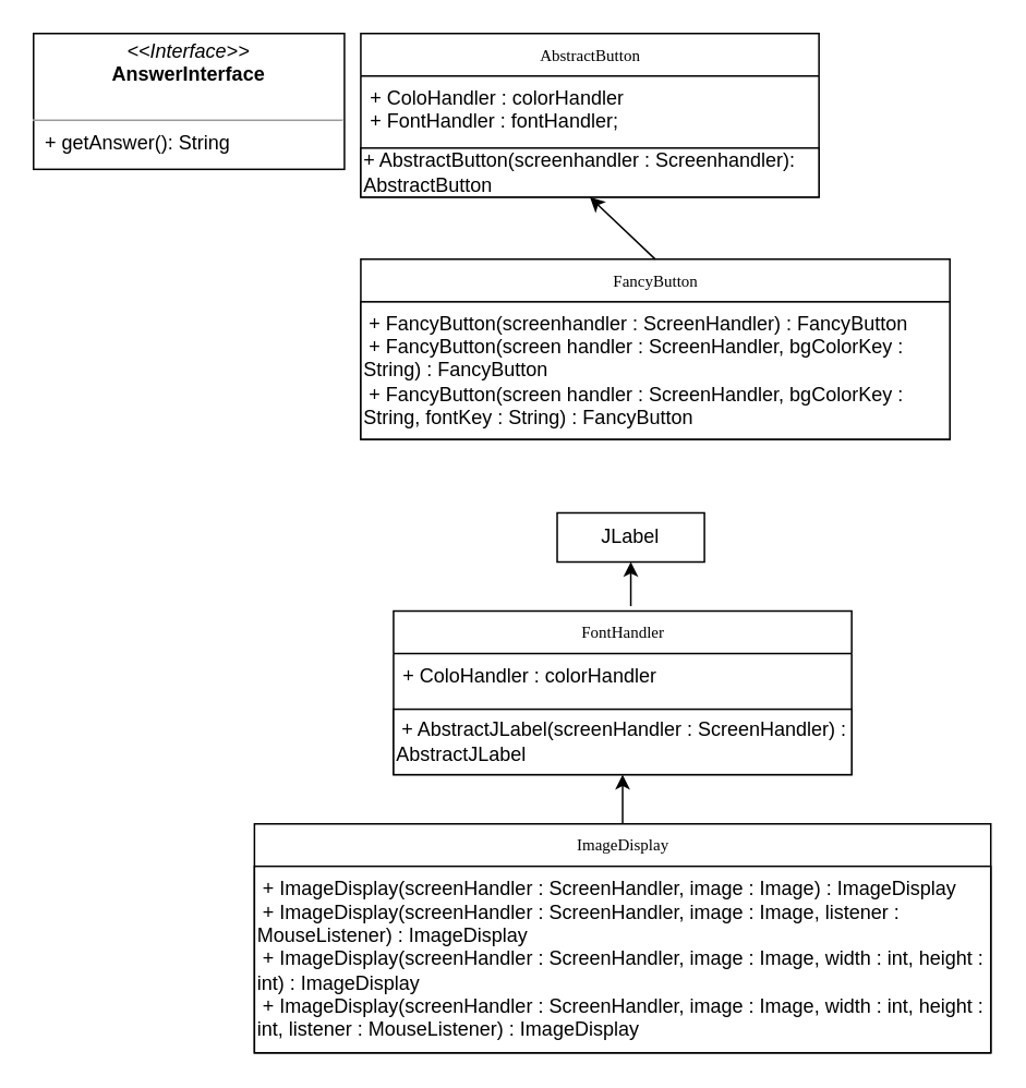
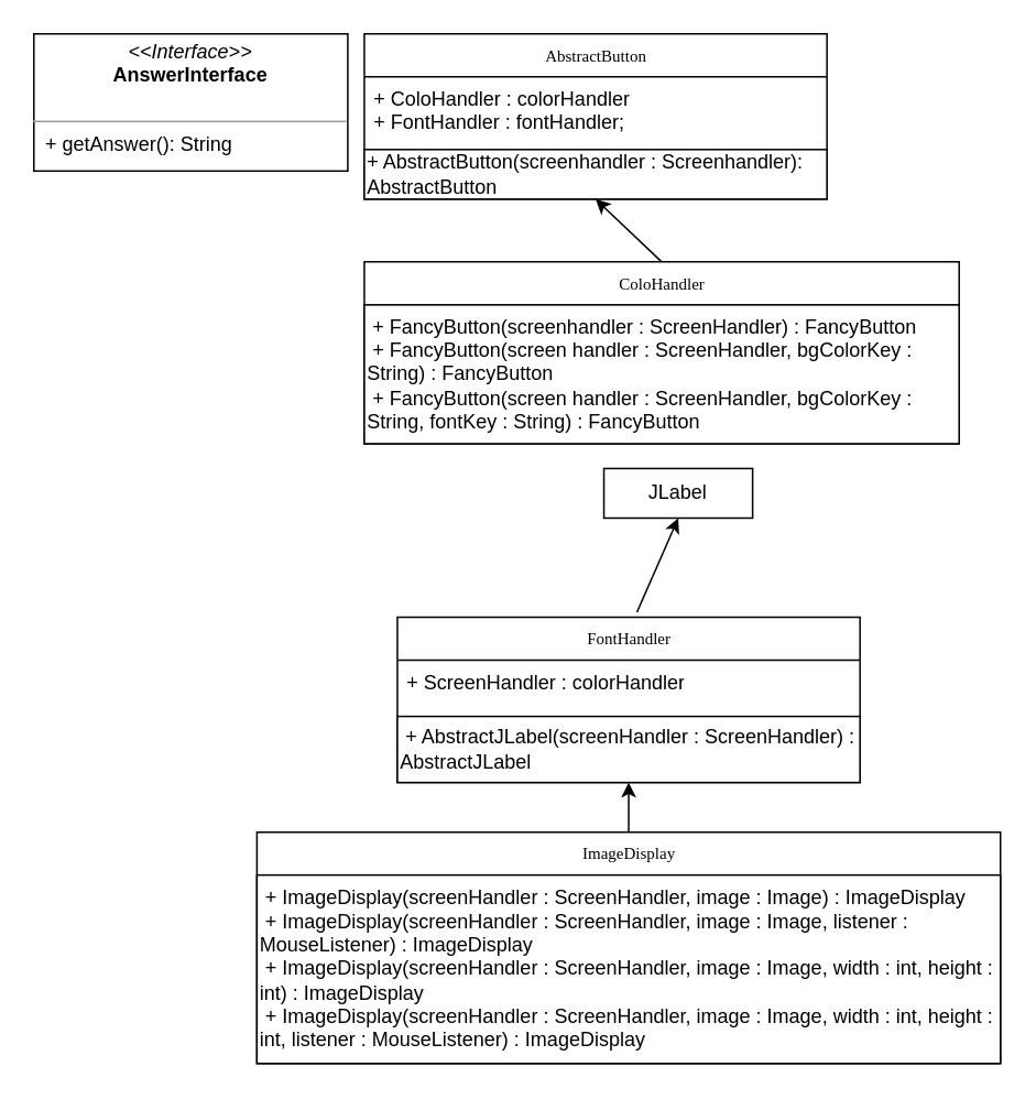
- <mxCell id="6" value="FancyButton" style="swimlane;html=1;fontStyle=0;childLayout=stackLayout;horizontal=1;startSize=26;fillColor=none;horizontalStack=0;resizeParent=1;resizeLast=0;collapsible=1;marginBottom=0;swimlaneFillColor=#ffffff;rounded=0;shadow=0;comic=0;labelBackgroundColor=none;strokeWidth=1;fontFamily=Verdana;fontSize=10;align=center;" vertex="1" parent="1"><mxGeometry x="220" y="158" width="360" height="110" as="geometry" /></mxCell>
+ <mxCell id="6" value="ColoHandler" style="swimlane;html=1;fontStyle=0;childLayout=stackLayout;horizontal=1;startSize=26;fillColor=none;horizontalStack=0;resizeParent=1;resizeLast=0;collapsible=1;marginBottom=0;swimlaneFillColor=#ffffff;rounded=0;shadow=0;comic=0;labelBackgroundColor=none;strokeWidth=1;fontFamily=Verdana;fontSize=10;align=center;" vertex="1" parent="1"><mxGeometry x="220" y="158" width="360" height="110" as="geometry" /></mxCell>
- <mxCell id="9" value="JLabel" style="rounded=0;whiteSpace=wrap;html=1;" vertex="1" parent="1"><mxGeometry x="340" y="313" width="90" height="30" as="geometry" /></mxCell>
+ <mxCell id="9" value="JLabel" style="rounded=0;whiteSpace=wrap;html=1;" vertex="1" parent="1"><mxGeometry x="365" y="283" width="90" height="30" as="geometry" /></mxCell>
- <mxCell id="11" value="+ ColoHandler : colorHandler" style="text;html=1;strokeColor=none;fillColor=none;align=left;verticalAlign=top;spacingLeft=4;spacingRight=4;whiteSpace=wrap;overflow=hidden;rotatable=0;points=[[0,0.5],[1,0.5]];portConstraint=eastwest;" vertex="1" parent="10"><mxGeometry y="26" width="280" height="34" as="geometry" /></mxCell>
+ <mxCell id="11" value="+ ScreenHandler : colorHandler" style="text;html=1;strokeColor=none;fillColor=none;align=left;verticalAlign=top;spacingLeft=4;spacingRight=4;whiteSpace=wrap;overflow=hidden;rotatable=0;points=[[0,0.5],[1,0.5]];portConstraint=eastwest;" vertex="1" parent="10"><mxGeometry y="26" width="280" height="34" as="geometry" /></mxCell>
